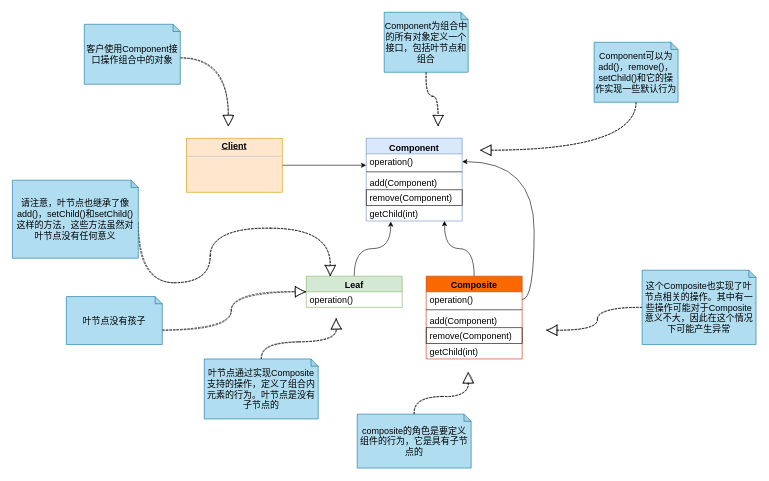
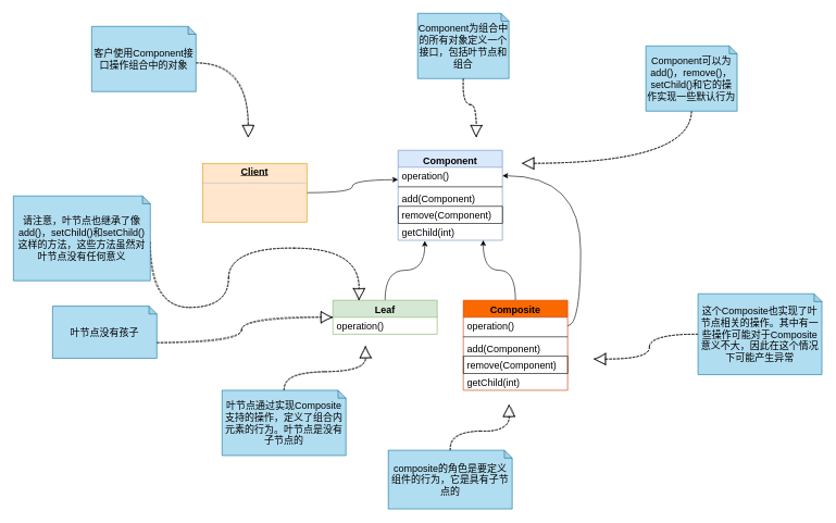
- <mxCell id="3" value="&lt;p style=&quot;margin: 4px 0px 0px; text-align: center; text-decoration: underline; font-size: 15px;&quot;&gt;&lt;b style=&quot;font-size: 15px;&quot;&gt;Client&lt;/b&gt;&lt;/p&gt;&lt;hr style=&quot;font-size: 15px;&quot;&gt;&lt;p style=&quot;margin: 0px 0px 0px 8px; font-size: 15px;&quot;&gt;&lt;br style=&quot;font-size: 15px;&quot;&gt;&lt;/p&gt;" style="verticalAlign=top;align=left;overflow=fill;fontSize=15;fontFamily=Helvetica;html=1;fillColor=#ffe6cc;strokeColor=#d79b00;" parent="1" vertex="1"><mxGeometry x="310" y="230" width="160" height="90" as="geometry" /></mxCell>
+ <mxCell id="3" value="&lt;p style=&quot;margin: 4px 0px 0px; text-align: center; text-decoration: underline; font-size: 15px;&quot;&gt;&lt;b style=&quot;font-size: 15px;&quot;&gt;Client&lt;/b&gt;&lt;/p&gt;&lt;hr style=&quot;font-size: 15px;&quot;&gt;&lt;p style=&quot;margin: 0px 0px 0px 8px; font-size: 15px;&quot;&gt;&lt;br style=&quot;font-size: 15px;&quot;&gt;&lt;/p&gt;" style="verticalAlign=top;align=left;overflow=fill;fontSize=15;fontFamily=Helvetica;html=1;fillColor=#ffe6cc;strokeColor=#d79b00;" parent="1" vertex="1"><mxGeometry x="310" y="250" width="160" height="90" as="geometry" /></mxCell>
- <mxCell id="36" value="&lt;span style=&quot;font-size: 15px ; text-align: left&quot;&gt;叶节点没有孩子&lt;/span&gt;" style="shape=note;whiteSpace=wrap;html=1;backgroundOutline=1;darkOpacity=0.05;size=12;fillColor=#b1ddf0;strokeColor=#10739e;" vertex="1" parent="1"><mxGeometry x="110" y="494" width="160" height="80" as="geometry" /></mxCell>
+ <mxCell id="36" value="&lt;span style=&quot;font-size: 15px ; text-align: left&quot;&gt;叶节点没有孩子&lt;/span&gt;" style="shape=note;whiteSpace=wrap;html=1;backgroundOutline=1;darkOpacity=0.05;size=12;fillColor=#b1ddf0;strokeColor=#10739e;" vertex="1" parent="1"><mxGeometry x="80" y="469" width="160" height="80" as="geometry" /></mxCell>
